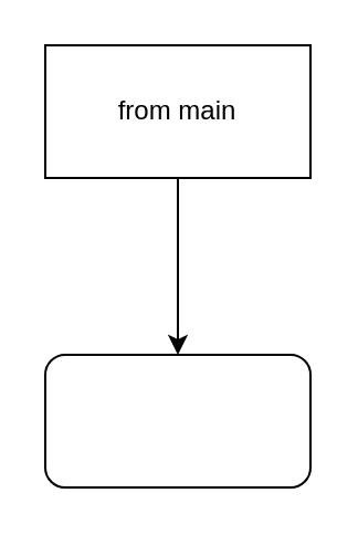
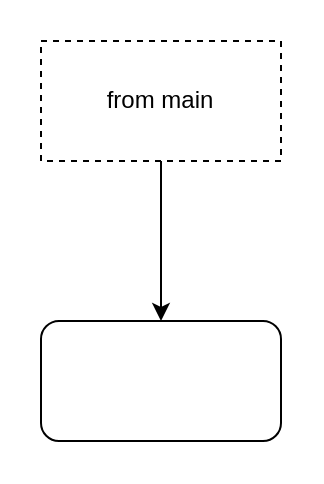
- <mxCell id="3" value="from main" style="whiteSpace=wrap;html=1;" vertex="1" parent="1"><mxGeometry x="20" y="20" width="120" height="60" as="geometry" /></mxCell>
+ <mxCell id="3" value="from main" style="whiteSpace=wrap;html=1;dashed=1;" vertex="1" parent="1"><mxGeometry x="20" y="20" width="120" height="60" as="geometry" /></mxCell>
